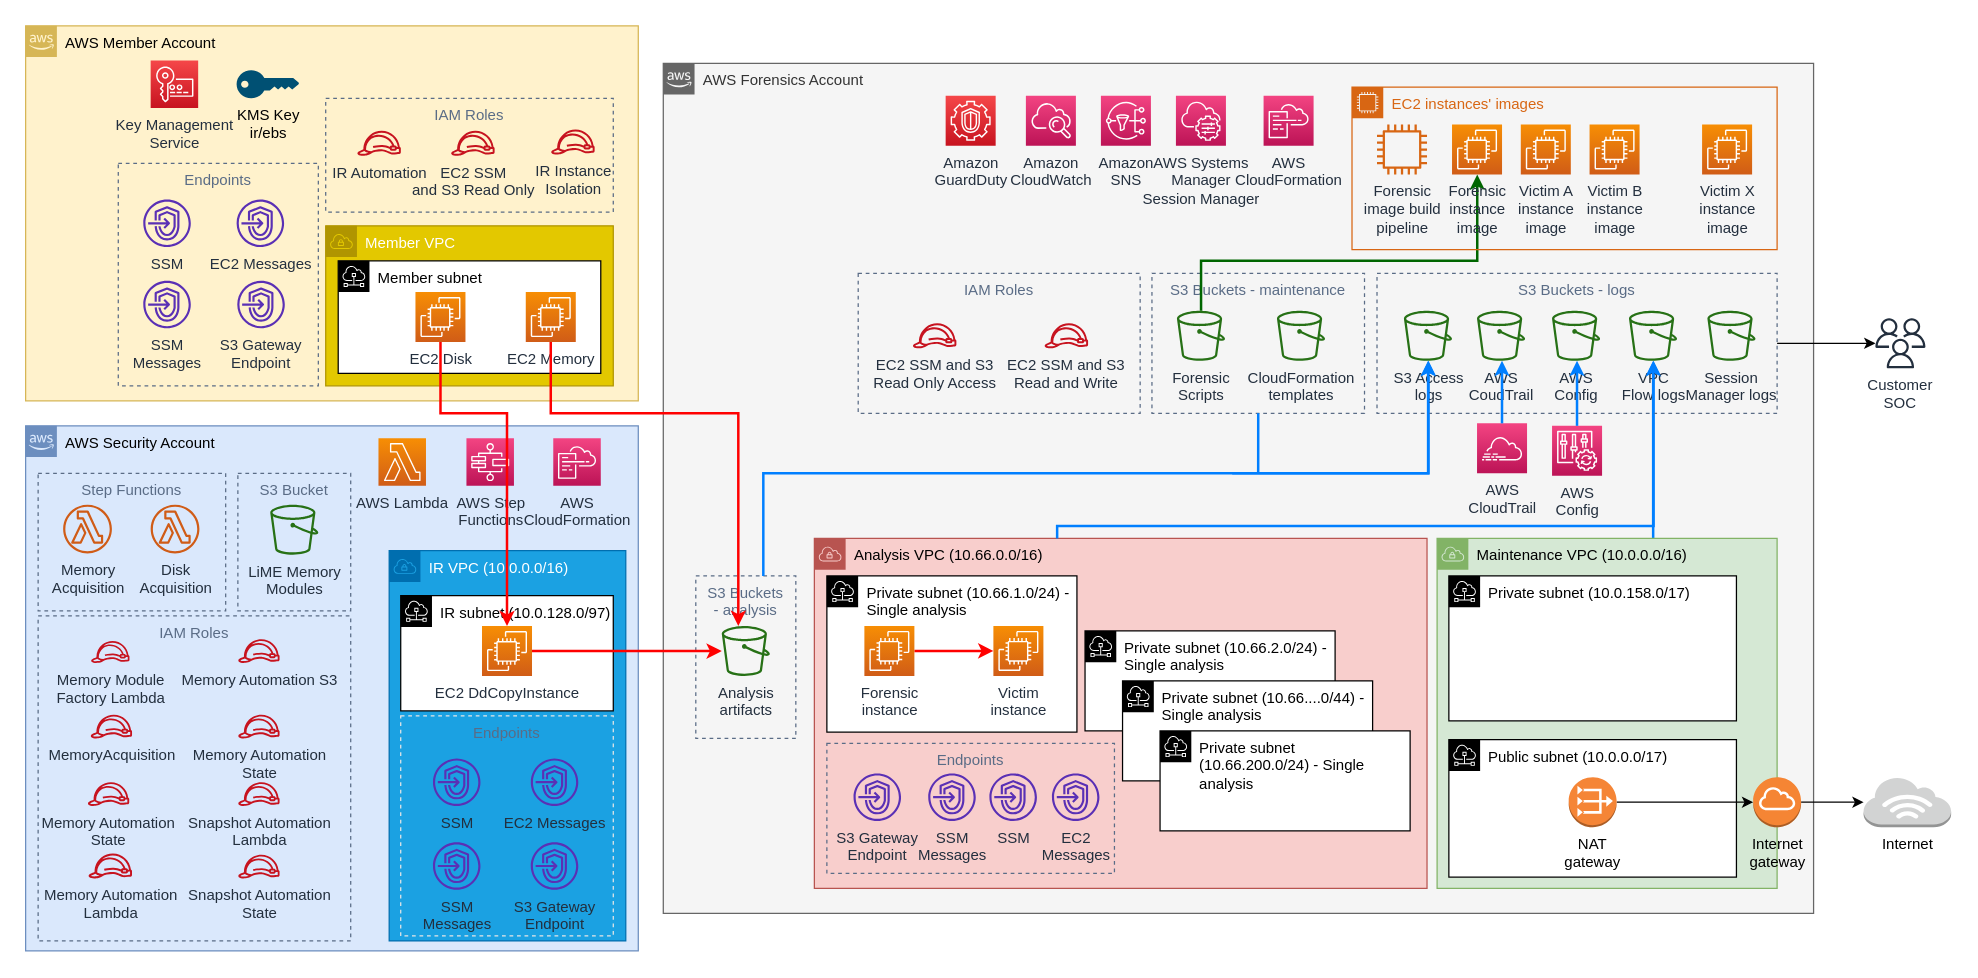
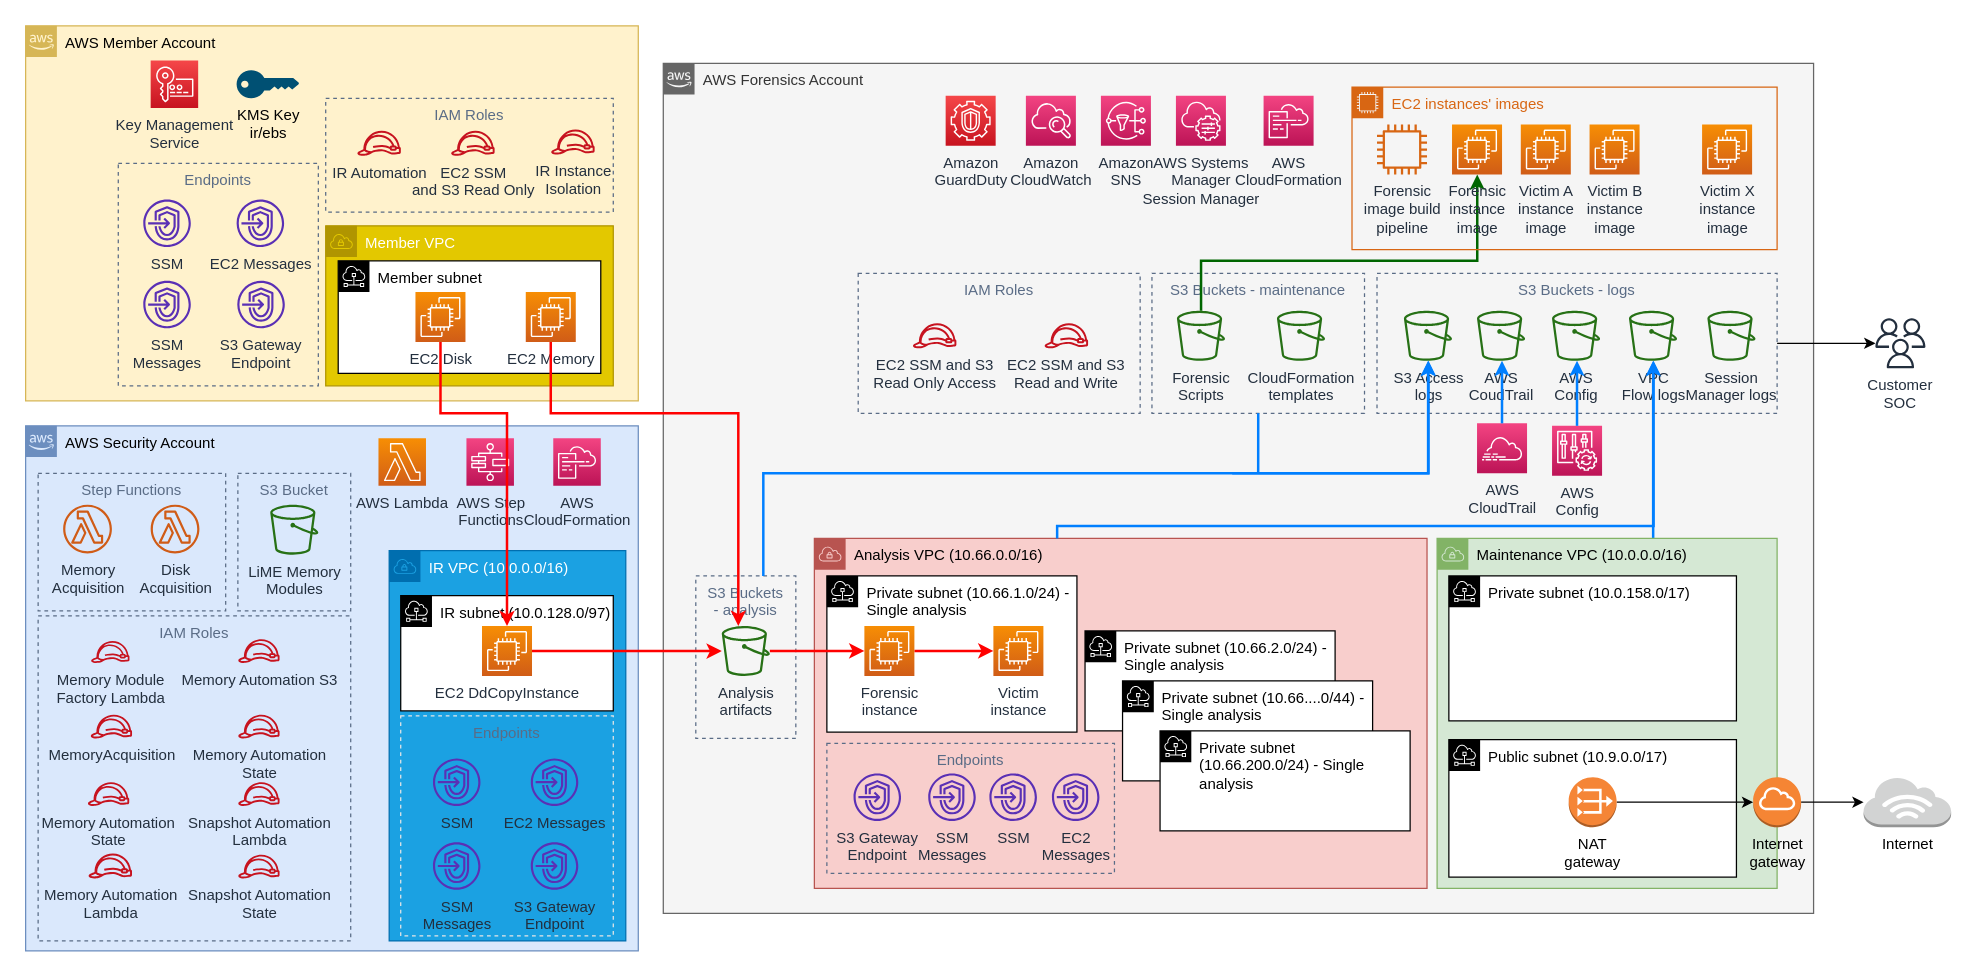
+ <mxCell id="53" style="edgeStyle=orthogonalEdgeStyle;rounded=0;orthogonalLoop=1;jettySize=auto;html=1;strokeColor=#ff0000;strokeWidth=2;" parent="1" source="13" target="27" edge="1"><mxGeometry relative="1" as="geometry"><Array as="points" /><mxPoint x="696.83" y="525" as="targetPoint" /></mxGeometry></mxCell>
- <mxCell id="38" value="Public subnet (10.0.0.0/17)" style="outlineConnect=0;html=1;whiteSpace=wrap;fontSize=12;fontStyle=0;shape=mxgraph.aws4.group;grIcon=mxgraph.aws4.group_subnet;verticalAlign=top;align=left;spacingLeft=30;dashed=0;" parent="1" vertex="1"><mxGeometry x="1158.3" y="591" width="230" height="110" as="geometry" /></mxCell>
+ <mxCell id="38" value="Public subnet (10.9.0.0/17)" style="outlineConnect=0;html=1;whiteSpace=wrap;fontSize=12;fontStyle=0;shape=mxgraph.aws4.group;grIcon=mxgraph.aws4.group_subnet;verticalAlign=top;align=left;spacingLeft=30;dashed=0;" parent="1" vertex="1"><mxGeometry x="1158.3" y="591" width="230" height="110" as="geometry" /></mxCell>
